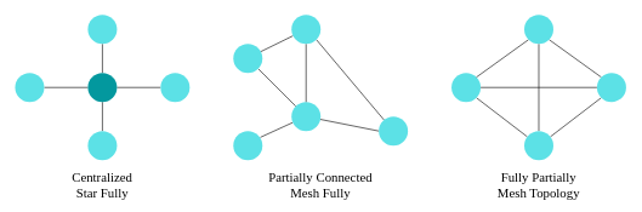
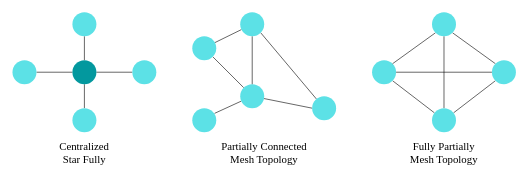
- <mxCell id="13" value="Partially Connected&lt;br style=&quot;font-size: 18px;&quot;&gt;Mesh Fully" style="text;html=1;strokeColor=none;fillColor=none;align=center;verticalAlign=middle;whiteSpace=wrap;rounded=0;fontFamily=Times New Roman;fontSize=18;" parent="1" vertex="1"><mxGeometry x="320" y="240" width="240" height="30" as="geometry" /></mxCell>
+ <mxCell id="13" value="Partially Connected&lt;br style=&quot;font-size: 18px;&quot;&gt;Mesh Topology" style="text;html=1;strokeColor=none;fillColor=none;align=center;verticalAlign=middle;whiteSpace=wrap;rounded=0;fontFamily=Times New Roman;fontSize=18;" parent="1" vertex="1"><mxGeometry x="320" y="240" width="240" height="30" as="geometry" /></mxCell>
